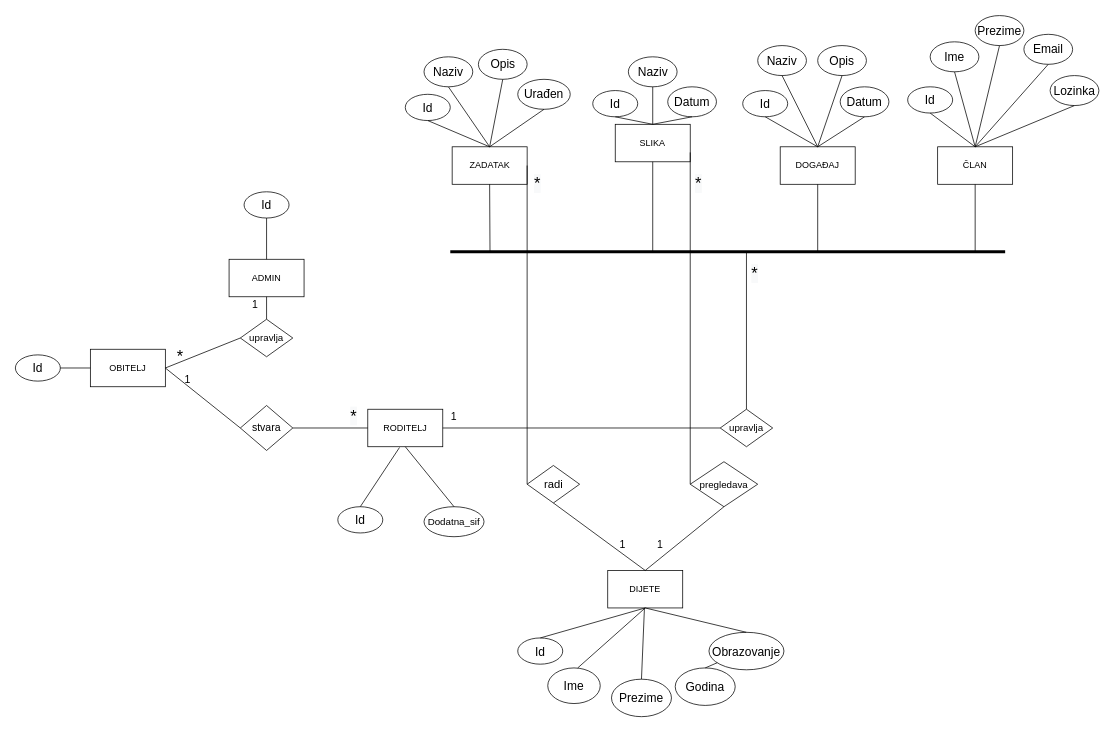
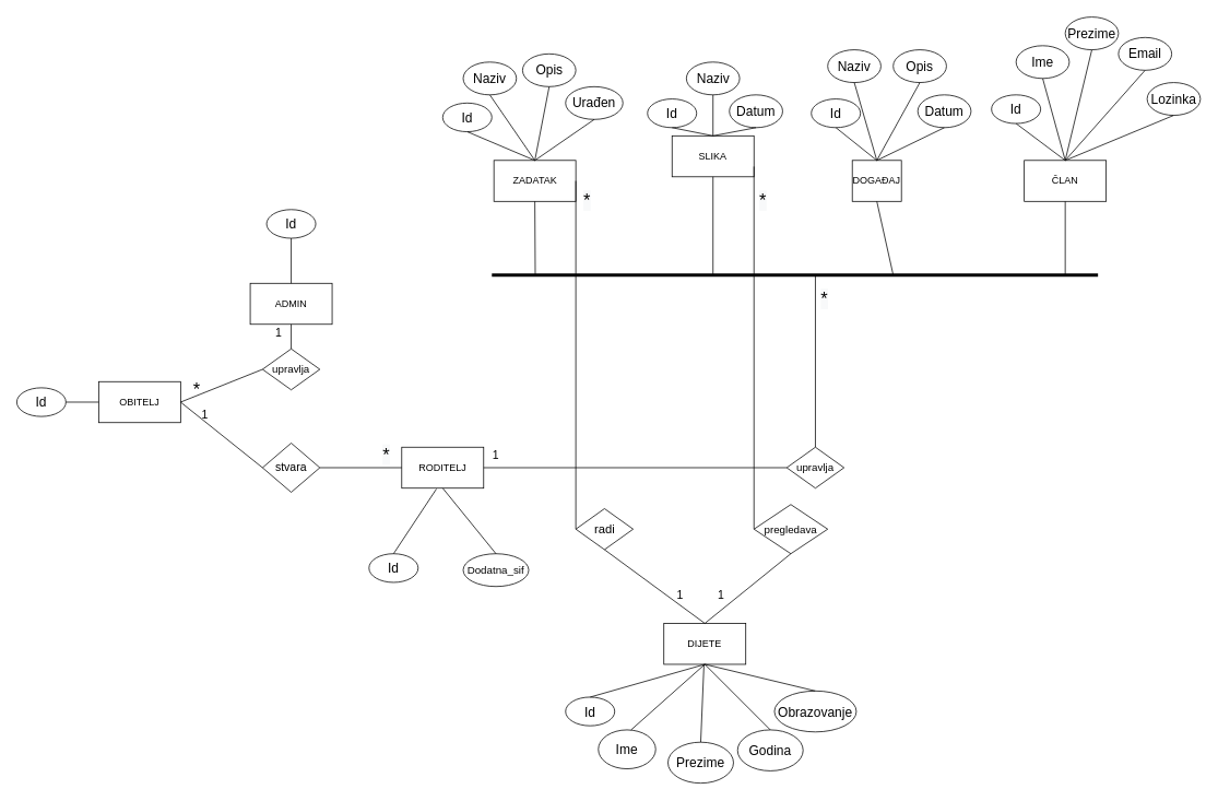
- <mxCell id="5" value="DOGAĐAJ" style="rounded=0;whiteSpace=wrap;html=1;" parent="1" vertex="1"><mxGeometry x="1040" y="195" width="100" height="50" as="geometry" /></mxCell>
+ <mxCell id="5" value="DOGAĐAJ" style="rounded=0;whiteSpace=wrap;html=1;" parent="1" vertex="1"><mxGeometry x="1040" y="195" width="60" height="50" as="geometry" /></mxCell>
- <mxCell id="60" value="" style="endArrow=none;html=1;strokeWidth=1;exitX=0.5;exitY=0;exitDx=0;exitDy=0;" parent="1" source="37" target="38" edge="1"><mxGeometry width="50" height="50" relative="1" as="geometry"><mxPoint x="640" y="655" as="sourcePoint" /><mxPoint x="690" y="605" as="targetPoint" /></mxGeometry></mxCell>
+ <mxCell id="60" value="" style="endArrow=none;html=1;strokeWidth=1;entryX=0.5;entryY=1;entryDx=0;entryDy=0;exitX=0.5;exitY=0;exitDx=0;exitDy=0;" parent="1" source="37" target="8" edge="1"><mxGeometry width="50" height="50" relative="1" as="geometry"><mxPoint x="640" y="655" as="sourcePoint" /><mxPoint x="690" y="605" as="targetPoint" /></mxGeometry></mxCell>
